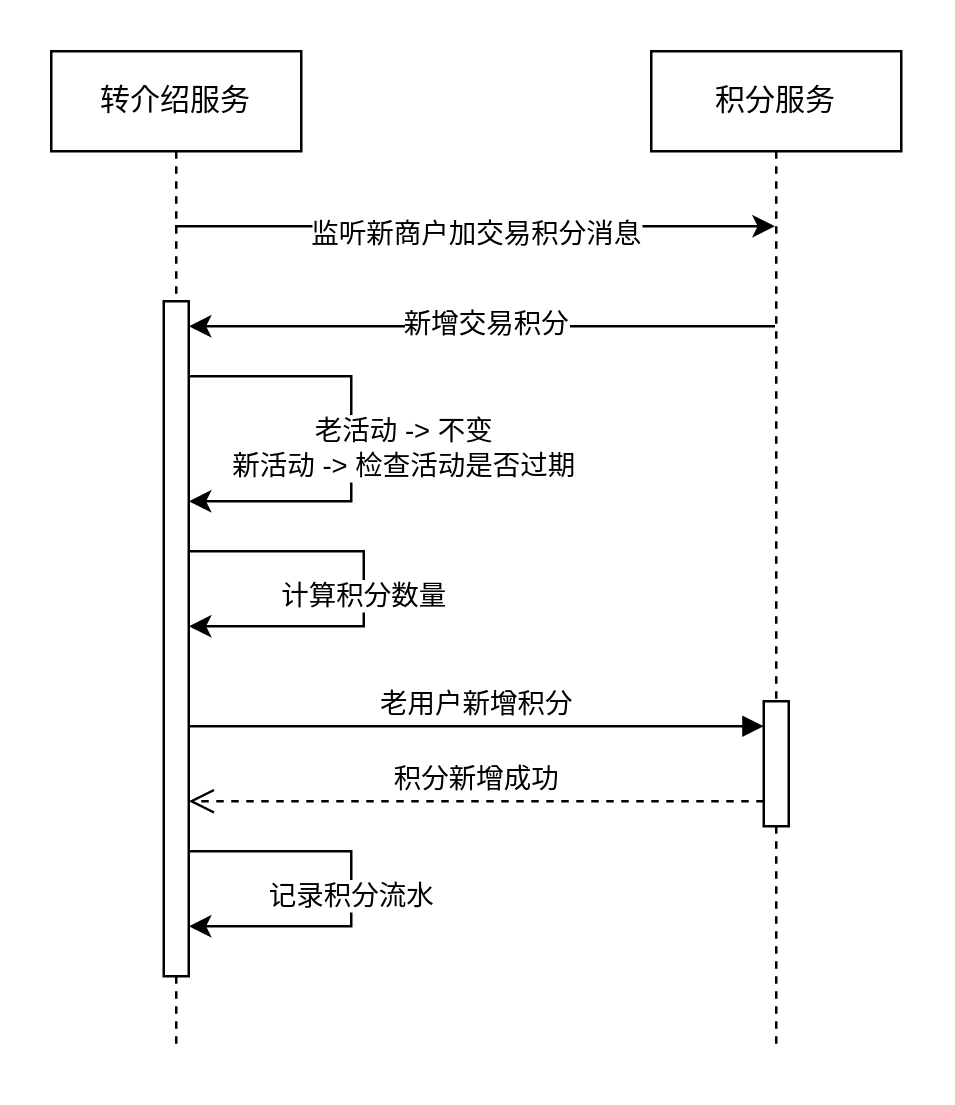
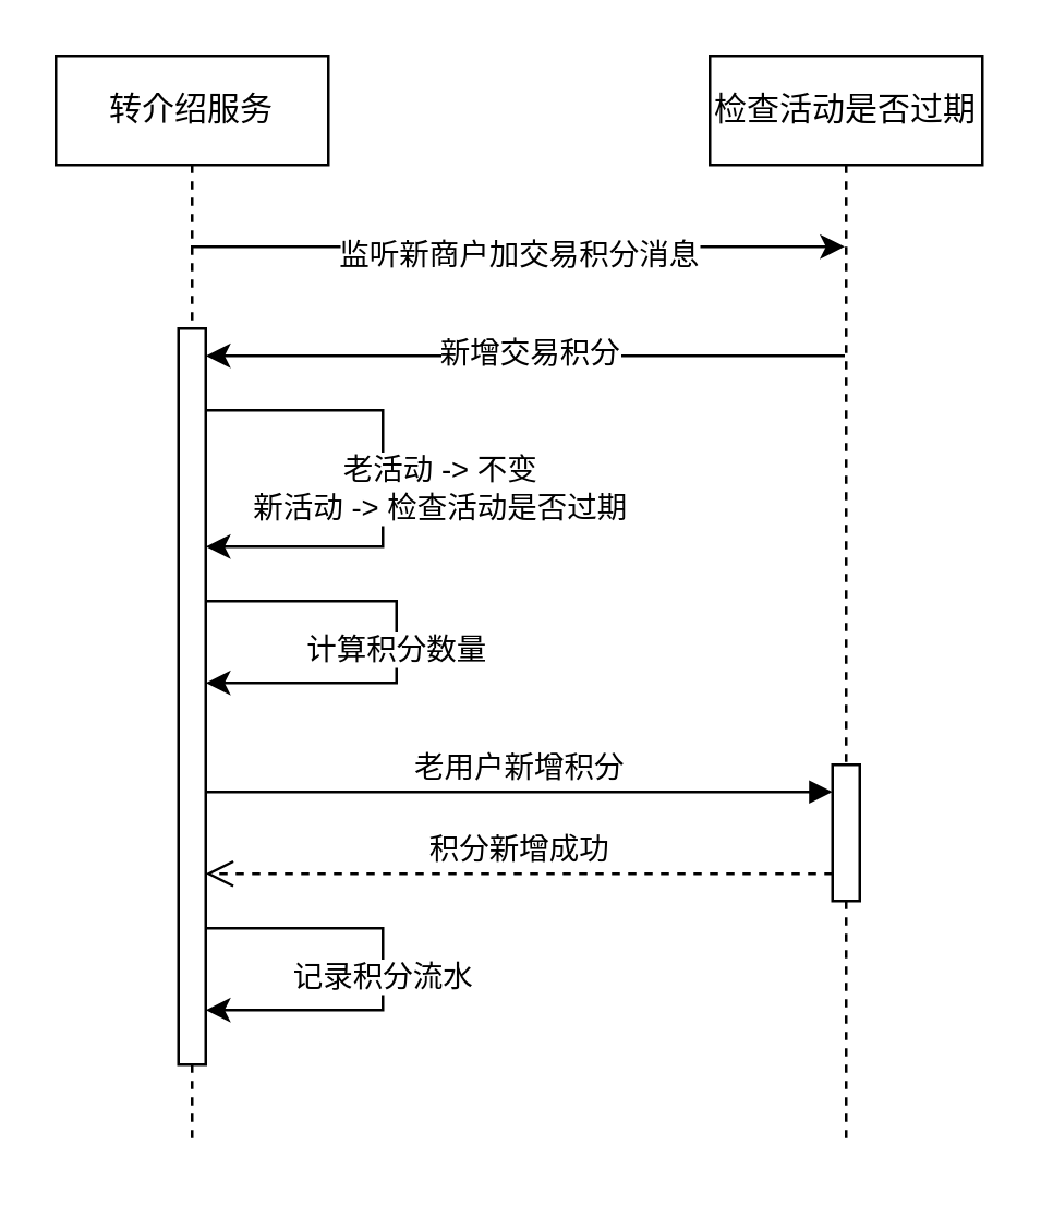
- <mxCell id="10" value="积分服务" style="shape=umlLifeline;perimeter=lifelinePerimeter;whiteSpace=wrap;html=1;container=1;dropTarget=0;collapsible=0;recursiveResize=0;outlineConnect=0;portConstraint=eastwest;newEdgeStyle={&quot;edgeStyle&quot;:&quot;elbowEdgeStyle&quot;,&quot;elbow&quot;:&quot;vertical&quot;,&quot;curved&quot;:0,&quot;rounded&quot;:0};" vertex="1" parent="1"><mxGeometry x="260" y="20" width="100" height="400" as="geometry" /></mxCell>
+ <mxCell id="10" value="检查活动是否过期" style="shape=umlLifeline;perimeter=lifelinePerimeter;whiteSpace=wrap;html=1;container=1;dropTarget=0;collapsible=0;recursiveResize=0;outlineConnect=0;portConstraint=eastwest;newEdgeStyle={&quot;edgeStyle&quot;:&quot;elbowEdgeStyle&quot;,&quot;elbow&quot;:&quot;vertical&quot;,&quot;curved&quot;:0,&quot;rounded&quot;:0};" vertex="1" parent="1"><mxGeometry x="260" y="20" width="100" height="400" as="geometry" /></mxCell>
